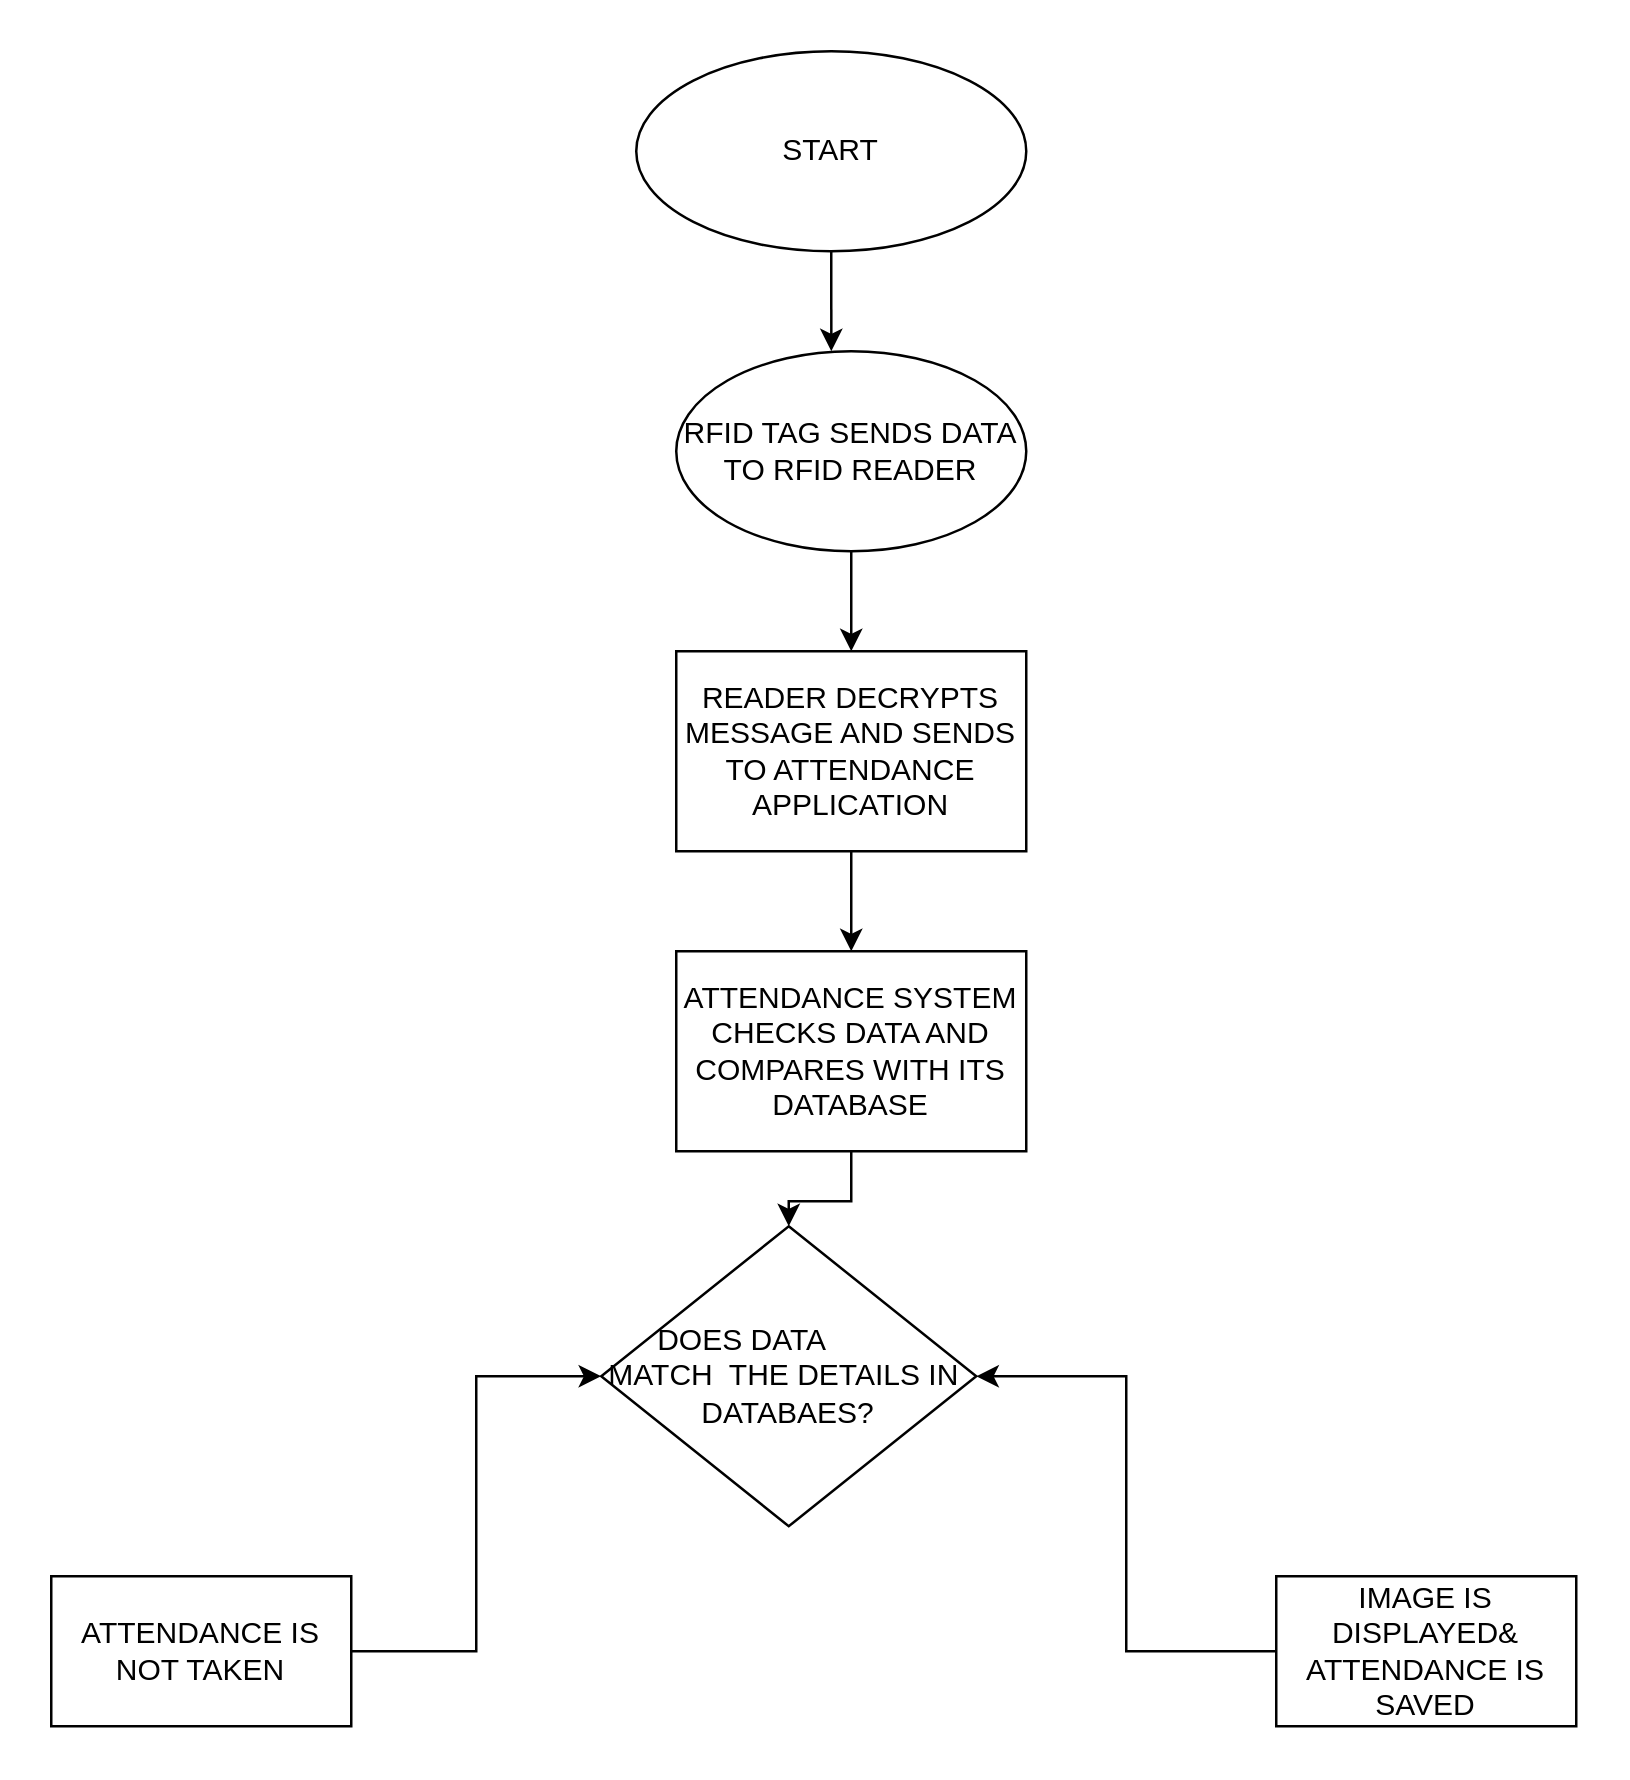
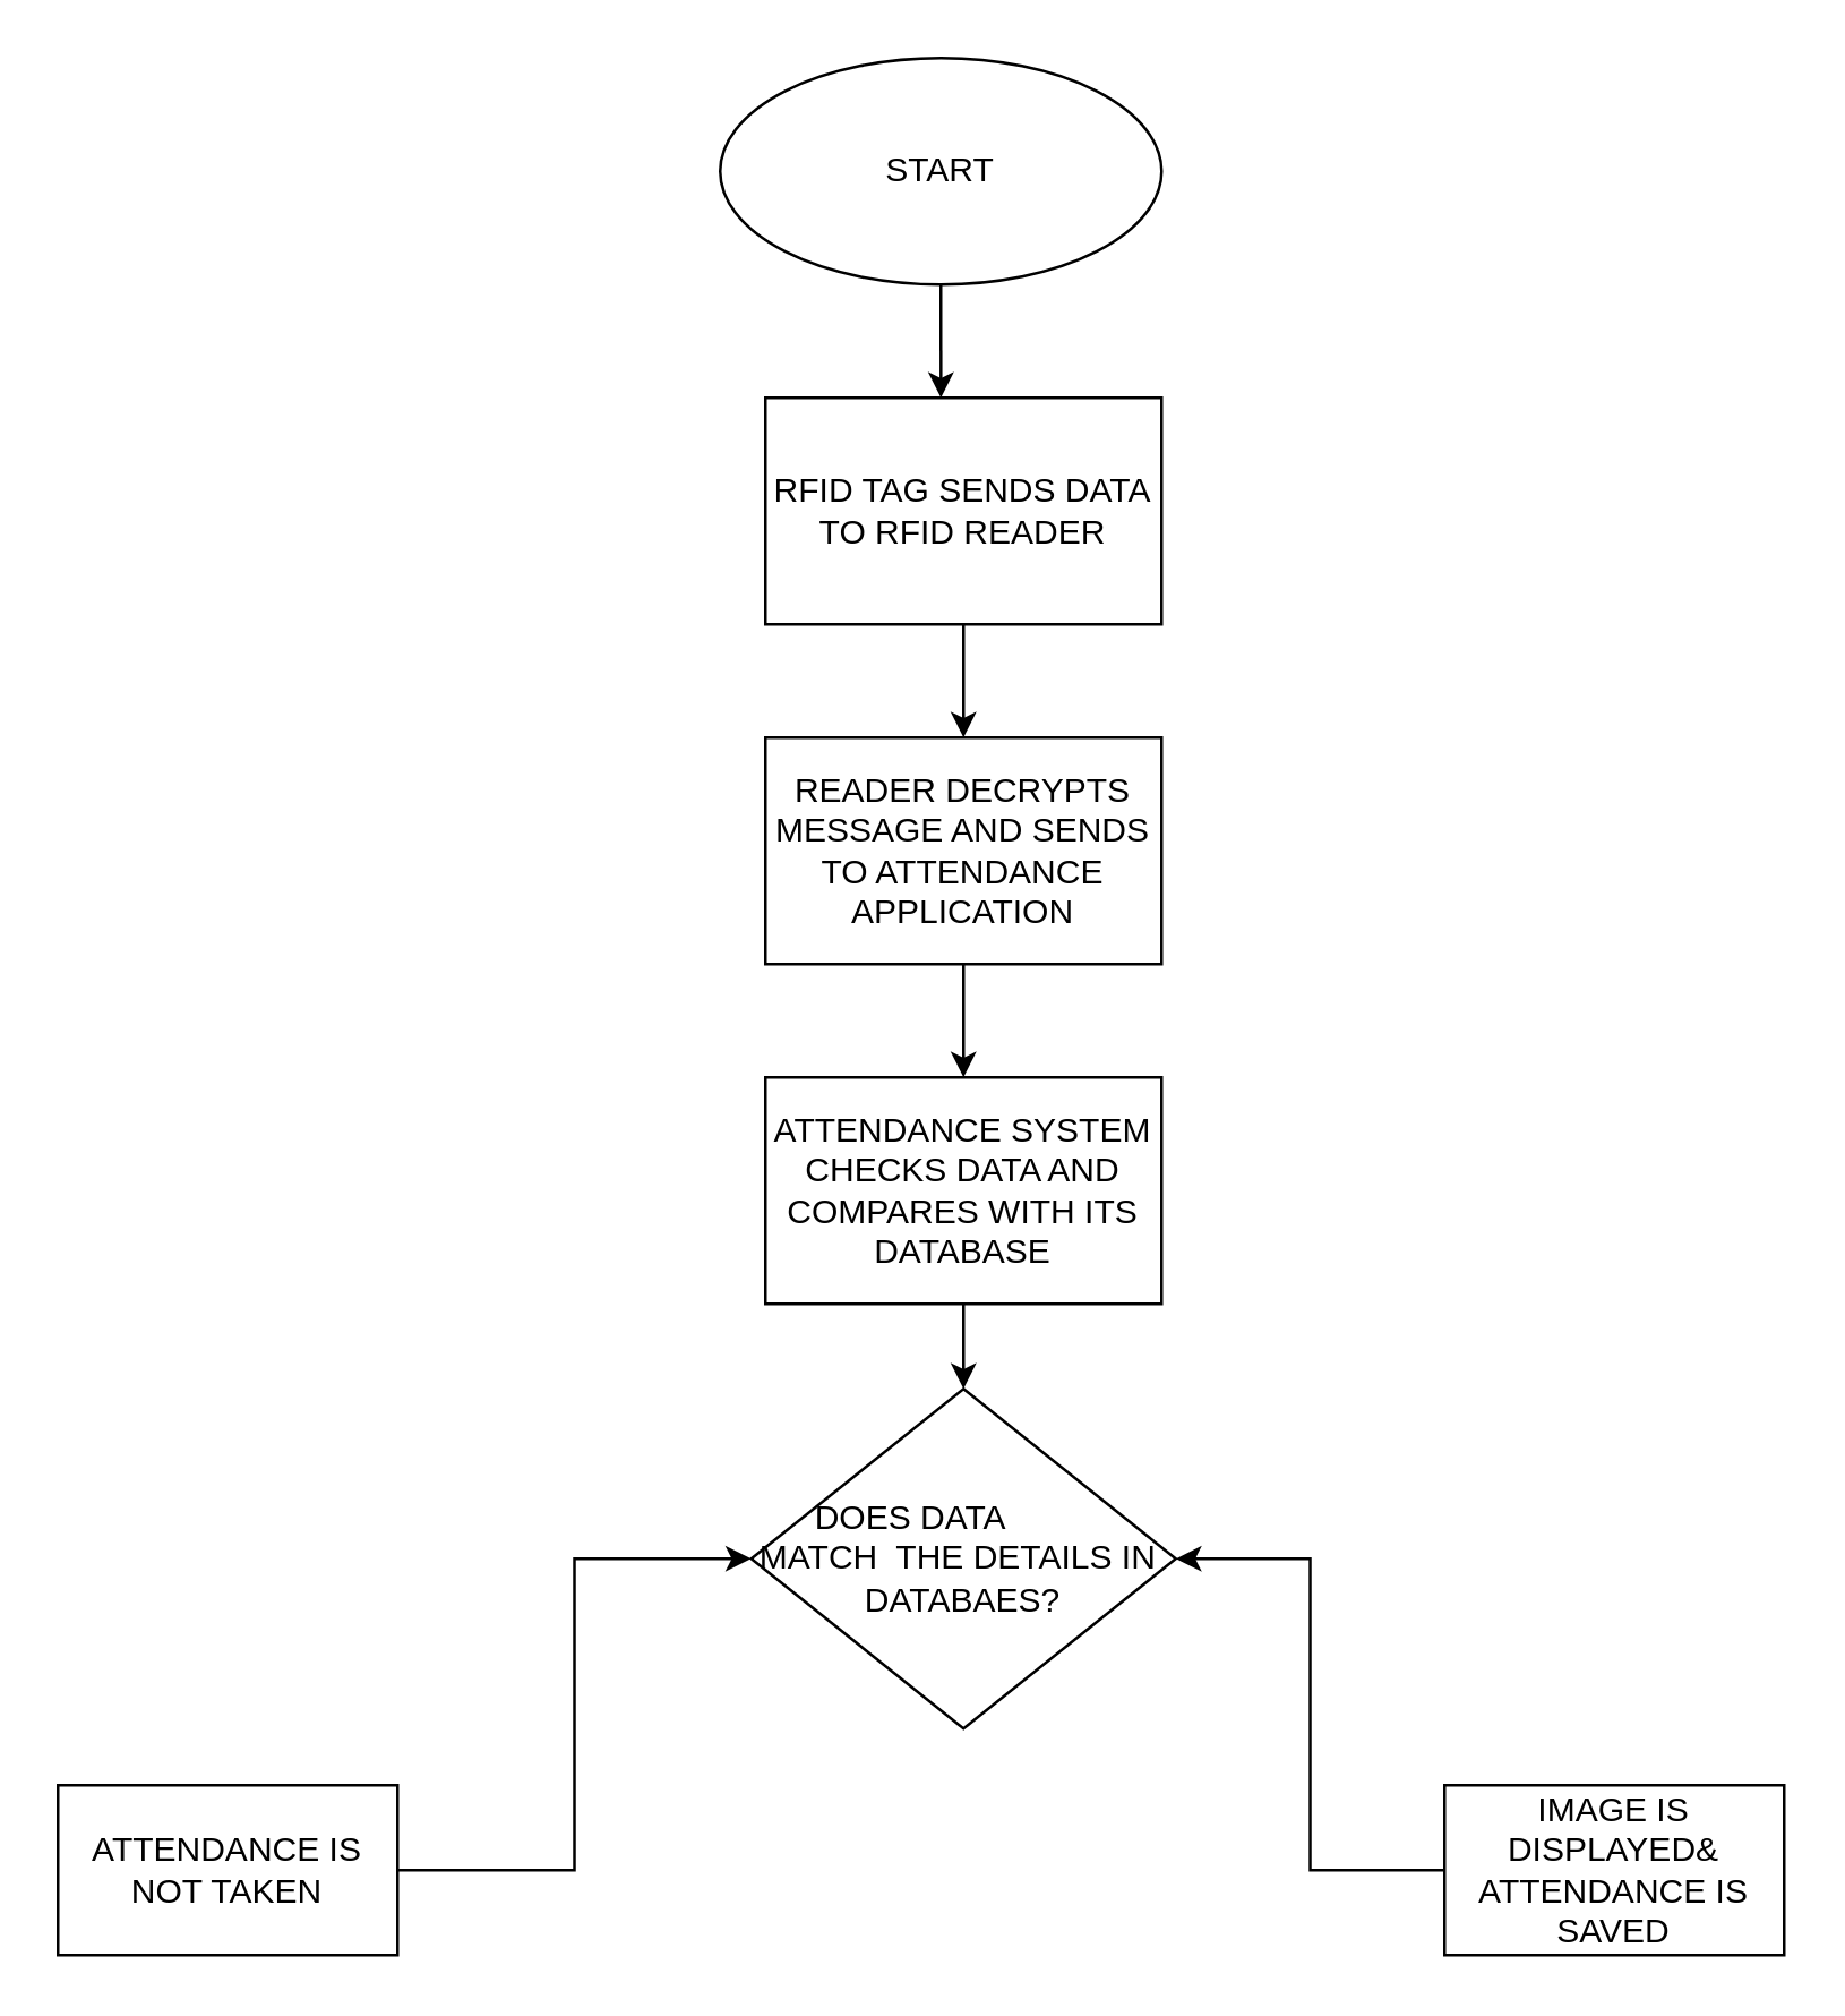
- <mxCell id="5" value="RFID TAG SENDS DATA TO RFID READER" style="ellipse;whiteSpace=wrap;html=1;" vertex="1" parent="1"><mxGeometry x="270" y="140" width="140" height="80" as="geometry" /></mxCell>
+ <mxCell id="5" value="RFID TAG SENDS DATA TO RFID READER" style="rounded=0;whiteSpace=wrap;html=1;" vertex="1" parent="1"><mxGeometry x="270" y="140" width="140" height="80" as="geometry" /></mxCell>
- <mxCell id="11" value="&lt;span&gt;DOES DATA&amp;nbsp; &amp;nbsp; &amp;nbsp; &amp;nbsp; &amp;nbsp; &amp;nbsp; MATCH&amp;nbsp; THE DETAILS IN&amp;nbsp; DATABAES?&lt;/span&gt;" style="rhombus;whiteSpace=wrap;html=1;" vertex="1" parent="1"><mxGeometry x="240" y="490" width="150" height="120" as="geometry" /></mxCell>
+ <mxCell id="11" value="&lt;span&gt;DOES DATA&amp;nbsp; &amp;nbsp; &amp;nbsp; &amp;nbsp; &amp;nbsp; &amp;nbsp; MATCH&amp;nbsp; THE DETAILS IN&amp;nbsp; DATABAES?&lt;/span&gt;" style="rhombus;whiteSpace=wrap;html=1;" vertex="1" parent="1"><mxGeometry x="265" y="490" width="150" height="120" as="geometry" /></mxCell>
